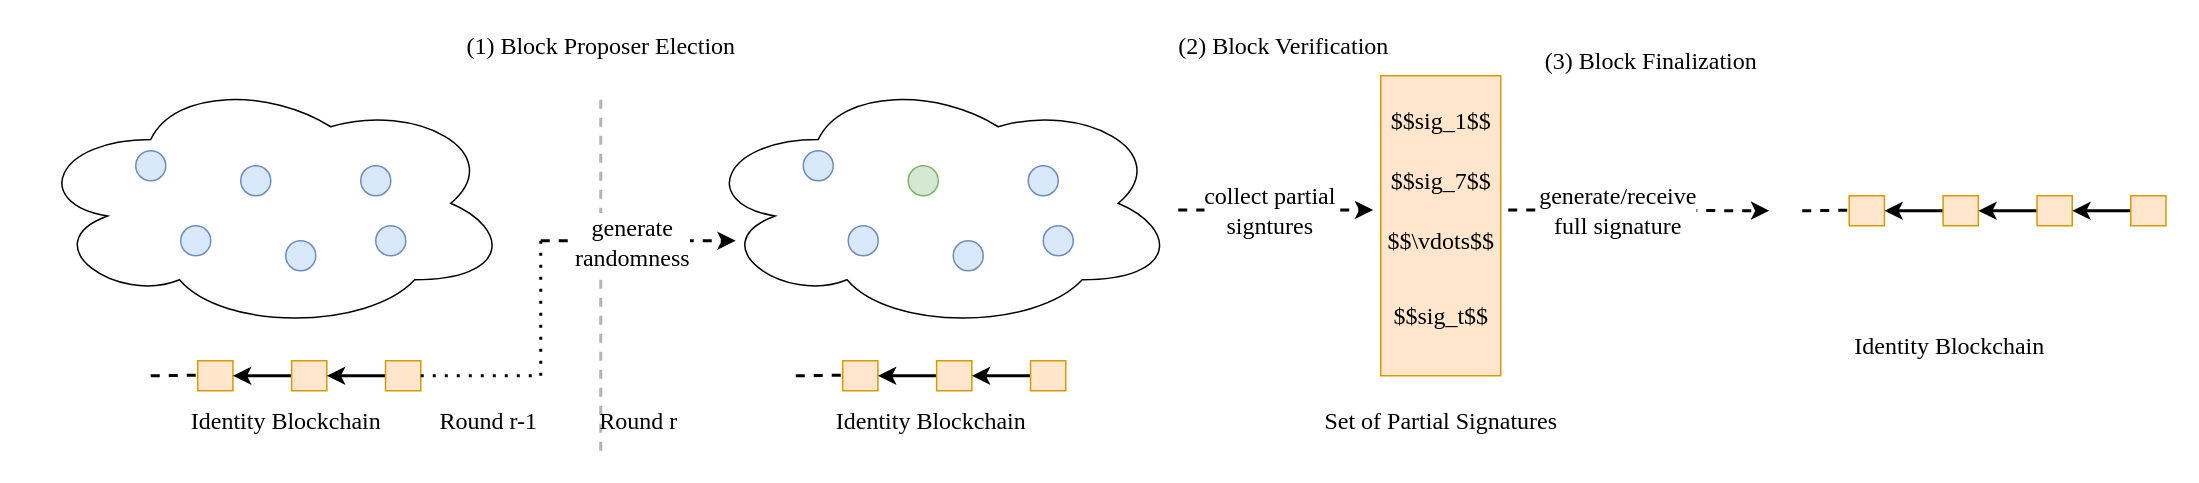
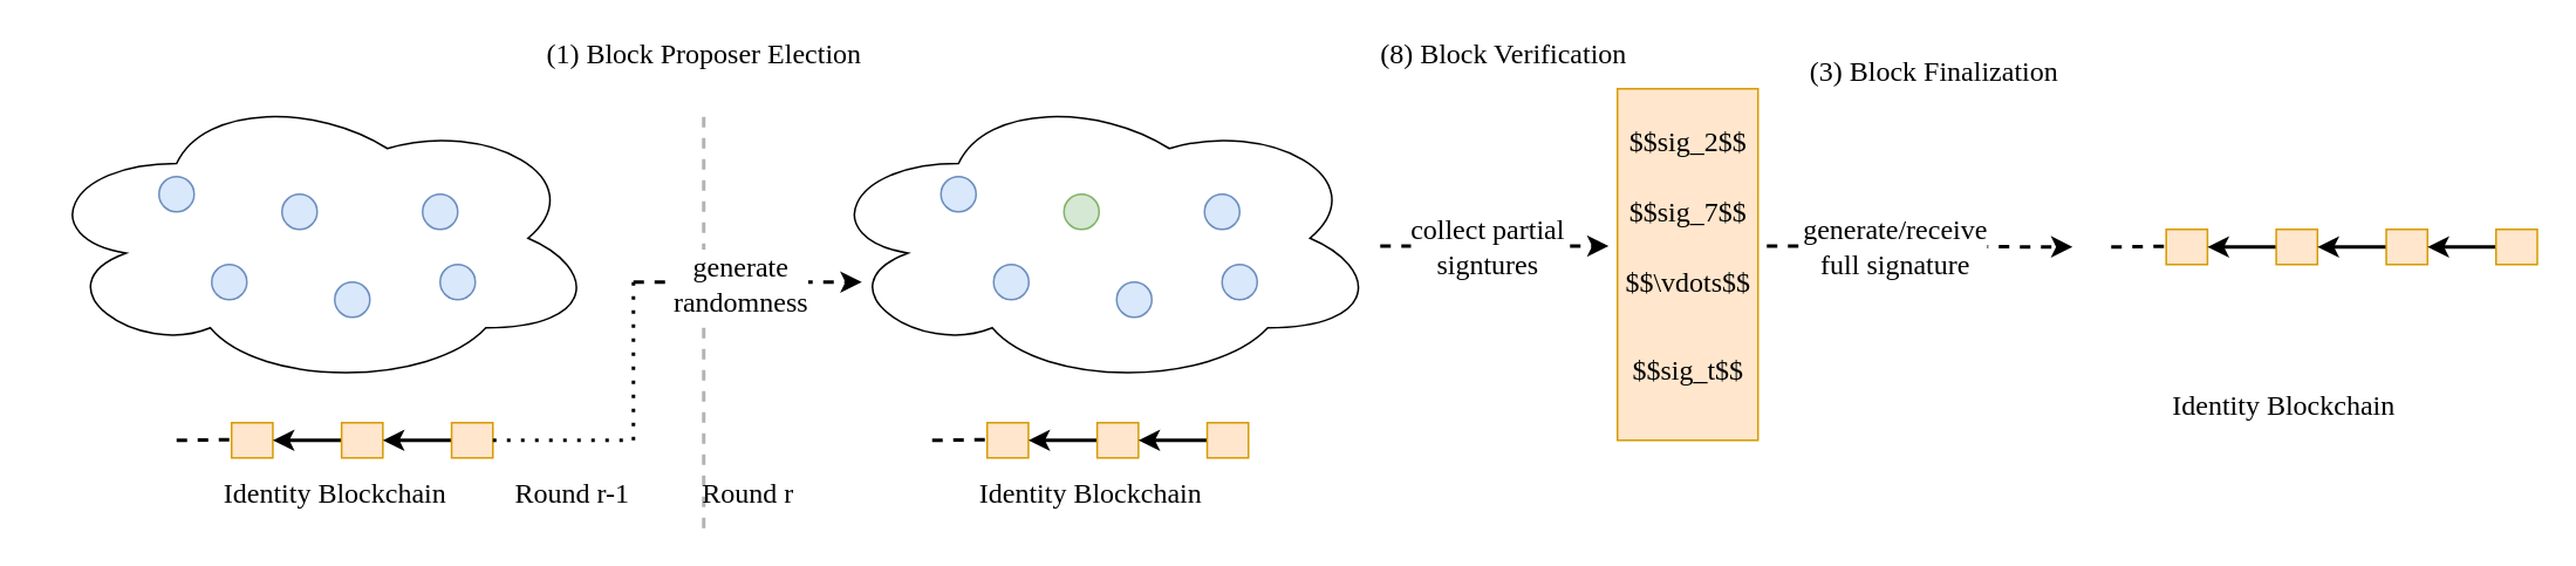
- <mxCell id="56" value="(2) Block Verification" style="text;html=1;align=center;verticalAlign=middle;resizable=0;points=[];autosize=1;strokeColor=none;fillColor=none;fontSize=16;fontFamily=Times New Roman;" parent="2" vertex="1"><mxGeometry x="755" width="160" height="20" as="geometry" /></mxCell>
+ <mxCell id="56" value="(8) Block Verification" style="text;html=1;align=center;verticalAlign=middle;resizable=0;points=[];autosize=1;strokeColor=none;fillColor=none;fontSize=16;fontFamily=Times New Roman;" parent="2" vertex="1"><mxGeometry x="755" width="160" height="20" as="geometry" /></mxCell>
- <mxCell id="61" value="$$sig_1$$" style="text;html=1;align=center;verticalAlign=middle;resizable=0;points=[];autosize=1;strokeColor=none;fillColor=none;fontSize=16;fontFamily=Times New Roman;" parent="59" vertex="1"><mxGeometry x="5" y="20" width="80" height="20" as="geometry" /></mxCell>
+ <mxCell id="61" value="$$sig_2$$" style="text;html=1;align=center;verticalAlign=middle;resizable=0;points=[];autosize=1;strokeColor=none;fillColor=none;fontSize=16;fontFamily=Times New Roman;" parent="59" vertex="1"><mxGeometry x="5" y="20" width="80" height="20" as="geometry" /></mxCell>
- <mxCell id="58" value="Set of Partial Signatures" style="text;html=1;align=center;verticalAlign=middle;resizable=0;points=[];autosize=1;strokeColor=none;fillColor=none;fontSize=16;fontFamily=Times New Roman;" parent="2" vertex="1"><mxGeometry x="855" y="250" width="170" height="20" as="geometry" /></mxCell>
